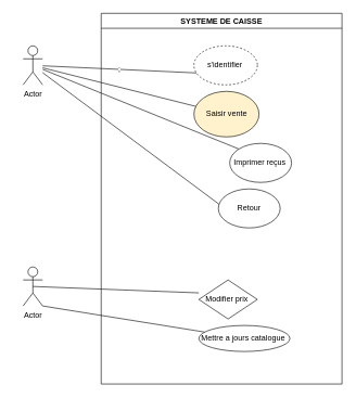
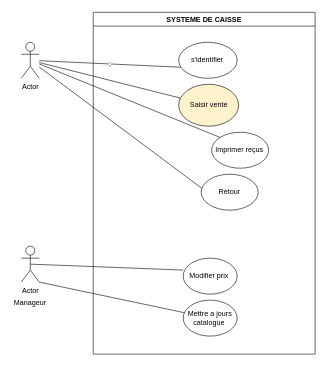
- <mxCell id="11" value="s'identifier&amp;nbsp;" style="ellipse;whiteSpace=wrap;html=1;dashed=1;" vertex="1" parent="10"><mxGeometry x="142.5" y="50" width="97.5" height="60" as="geometry" /></mxCell>
+ <mxCell id="11" value="s'identifier&amp;nbsp;" style="ellipse;whiteSpace=wrap;html=1;" vertex="1" parent="10"><mxGeometry x="142.5" y="50" width="97.5" height="60" as="geometry" /></mxCell>
- <mxCell id="14" value="Modifier prix&amp;nbsp;" style="rhombus;whiteSpace=wrap;html=1;" vertex="1" parent="10"><mxGeometry x="150" y="410" width="90" height="60" as="geometry" /></mxCell>
+ <mxCell id="14" value="Modifier prix&amp;nbsp;" style="ellipse;whiteSpace=wrap;html=1;" vertex="1" parent="10"><mxGeometry x="150" y="410" width="90" height="60" as="geometry" /></mxCell>
+ <mxCell id="7" value="Manageur" style="text;html=1;strokeColor=none;fillColor=none;align=center;verticalAlign=middle;whiteSpace=wrap;rounded=0;" vertex="1" parent="1"><mxGeometry x="20" y="490" width="60" height="30" as="geometry" /></mxCell>
- <mxCell id="15" value="Mettre a jours catalogue&amp;nbsp;" style="ellipse;whiteSpace=wrap;html=1;" vertex="1" parent="10"><mxGeometry x="150" y="480" width="140" height="40" as="geometry" /></mxCell>
+ <mxCell id="15" value="Mettre a jours catalogue&amp;nbsp;" style="ellipse;whiteSpace=wrap;html=1;" vertex="1" parent="10"><mxGeometry x="150" y="480" width="90" height="60" as="geometry" /></mxCell>
